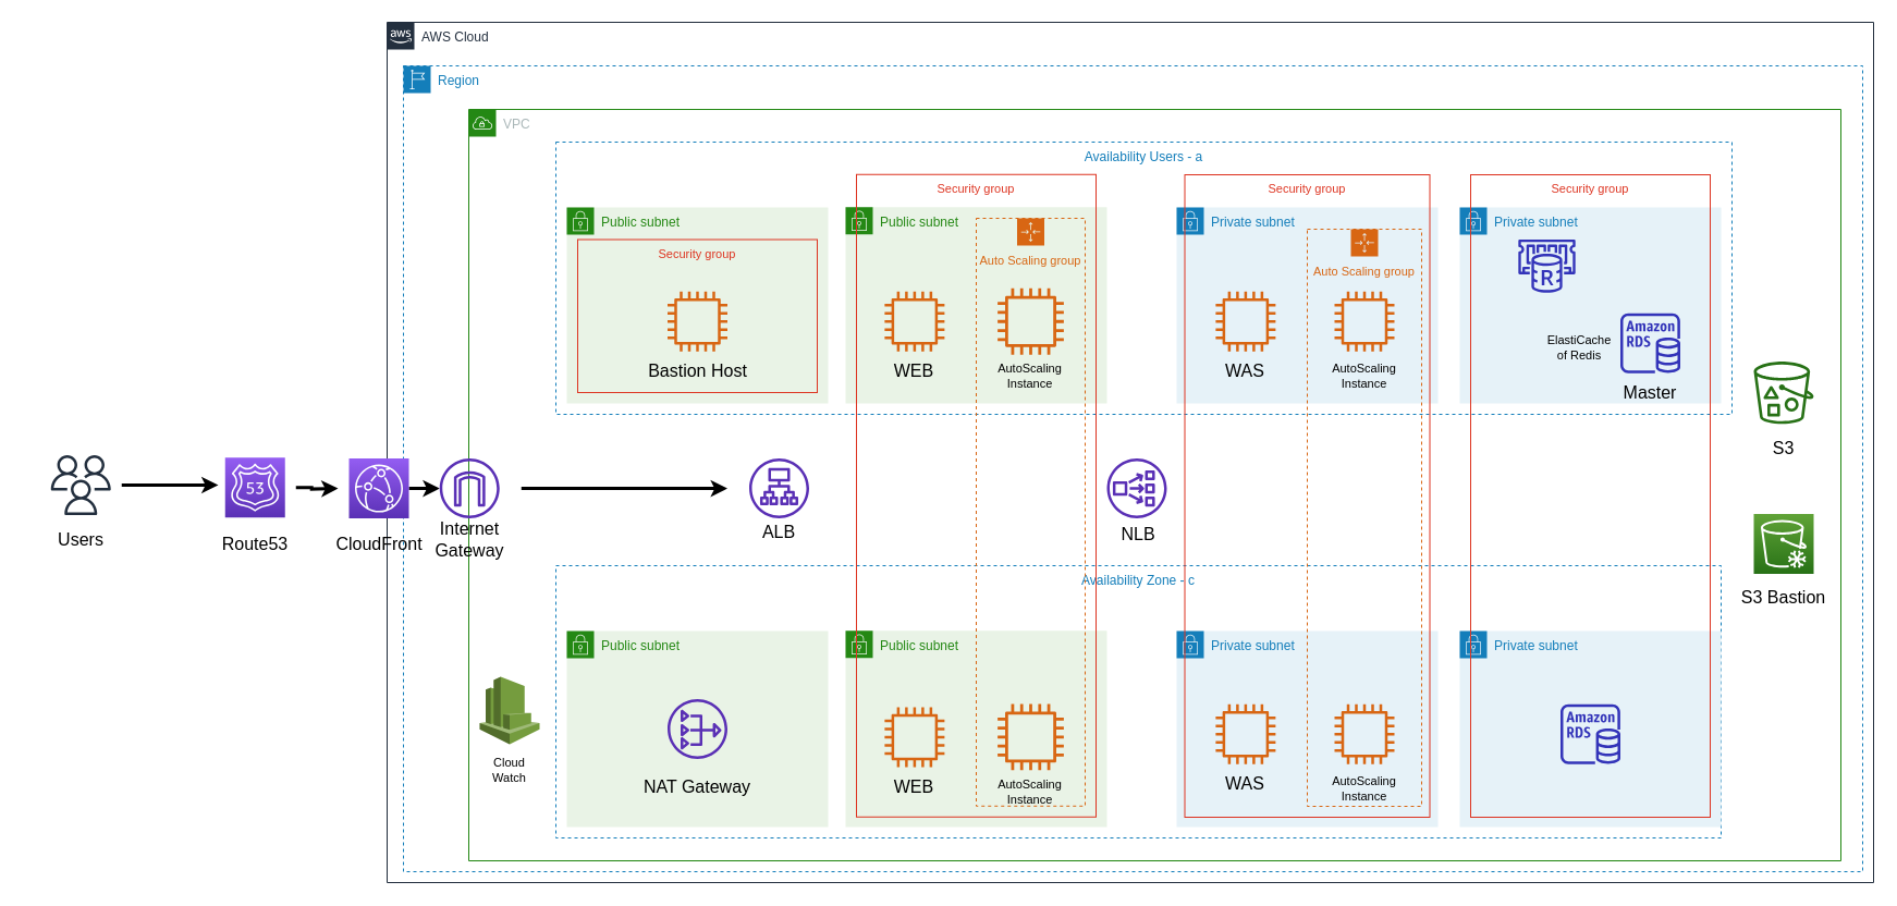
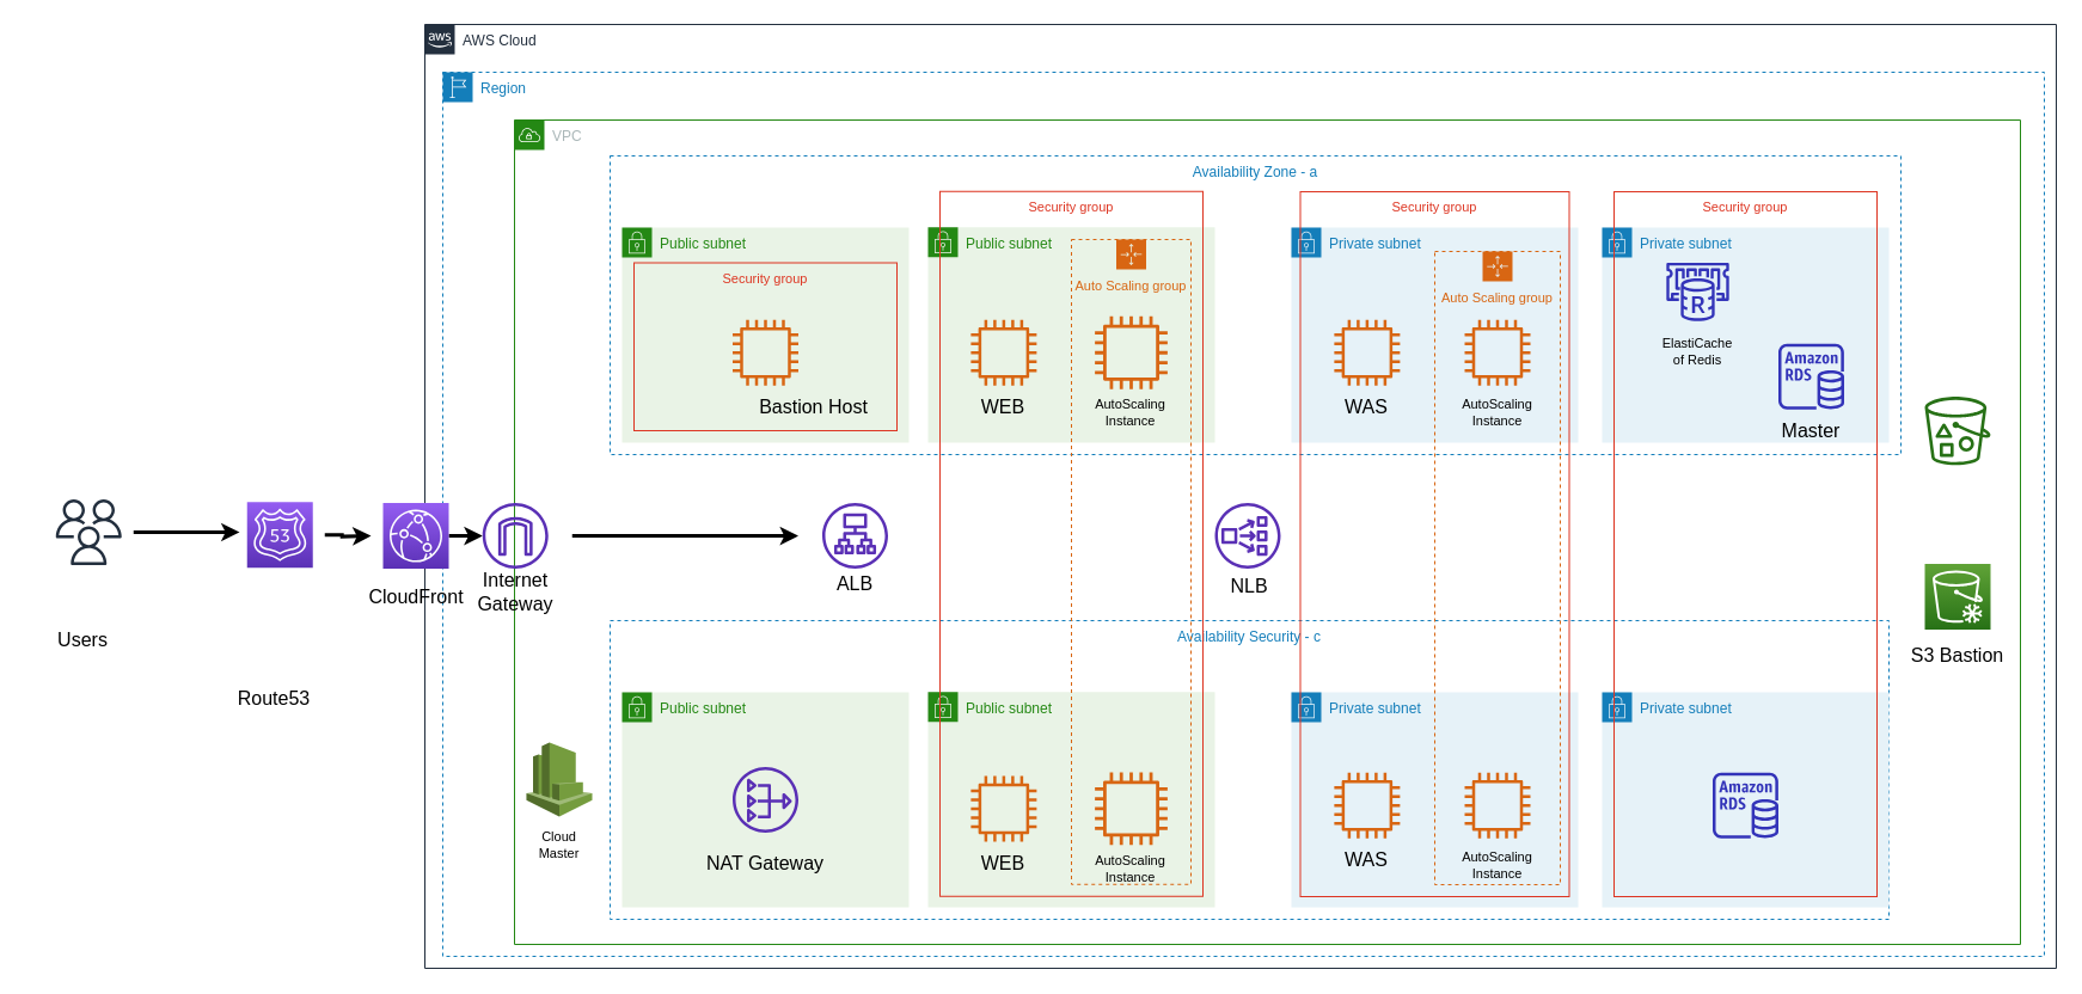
- <mxCell id="5" value="Availability Users - a" style="fillColor=none;strokeColor=#147EBA;dashed=1;verticalAlign=top;fontStyle=0;fontColor=#147EBA;" parent="1" vertex="1"><mxGeometry x="510" y="130" width="1080" height="250" as="geometry" /></mxCell>
+ <mxCell id="5" value="Availability Zone - a" style="fillColor=none;strokeColor=#147EBA;dashed=1;verticalAlign=top;fontStyle=0;fontColor=#147EBA;" parent="1" vertex="1"><mxGeometry x="510" y="130" width="1080" height="250" as="geometry" /></mxCell>
- <mxCell id="27" value="&lt;font style=&quot;font-size: 11px&quot;&gt;ElastiCache&lt;br&gt;of Redis&lt;br style=&quot;font-size: 11px&quot;&gt;&lt;/font&gt;" style="text;html=1;strokeColor=none;fillColor=none;align=center;verticalAlign=middle;whiteSpace=wrap;rounded=0;fontSize=11;spacingTop=0;" parent="1" vertex="1"><mxGeometry x="1420" y="303.82" width="60" height="30" as="geometry" /></mxCell>
+ <mxCell id="27" value="&lt;font style=&quot;font-size: 11px&quot;&gt;ElastiCache&lt;br&gt;of Redis&lt;br style=&quot;font-size: 11px&quot;&gt;&lt;/font&gt;" style="text;html=1;strokeColor=none;fillColor=none;align=center;verticalAlign=middle;whiteSpace=wrap;rounded=0;fontSize=11;spacingTop=0;" parent="1" vertex="1"><mxGeometry x="1390" y="278.82" width="60" height="30" as="geometry" /></mxCell>
- <mxCell id="16" value="&lt;font size=&quot;3&quot;&gt;Bastion Host&lt;/font&gt;" style="text;html=1;strokeColor=none;fillColor=none;align=center;verticalAlign=middle;whiteSpace=wrap;rounded=0;" parent="1" vertex="1"><mxGeometry x="592.5" y="330" width="95" height="20" as="geometry" /></mxCell>
+ <mxCell id="16" value="&lt;font size=&quot;3&quot;&gt;Bastion Host&lt;/font&gt;" style="text;html=1;strokeColor=none;fillColor=none;align=center;verticalAlign=middle;whiteSpace=wrap;rounded=0;" parent="1" vertex="1"><mxGeometry x="632.5" y="330" width="95" height="20" as="geometry" /></mxCell>
- <mxCell id="29" value="&lt;font size=&quot;3&quot;&gt;S3&lt;/font&gt;" style="text;html=1;strokeColor=none;fillColor=none;align=center;verticalAlign=middle;whiteSpace=wrap;rounded=0;" parent="1" vertex="1"><mxGeometry x="1590" y="400.6" width="95" height="20" as="geometry" /></mxCell>
- <mxCell id="56" value="&lt;font size=&quot;3&quot;&gt;Users&lt;br&gt;&lt;/font&gt;" style="text;html=1;strokeColor=none;fillColor=none;align=center;verticalAlign=middle;whiteSpace=wrap;rounded=0;" parent="1" vertex="1"><mxGeometry x="20" y="480" width="107.5" height="30" as="geometry" /></mxCell>
+ <mxCell id="56" value="&lt;font size=&quot;3&quot;&gt;Users&lt;br&gt;&lt;/font&gt;" style="text;html=1;strokeColor=none;fillColor=none;align=center;verticalAlign=middle;whiteSpace=wrap;rounded=0;" parent="1" vertex="1"><mxGeometry x="15" y="520" width="107.5" height="30" as="geometry" /></mxCell>
- <mxCell id="53" value="&lt;font size=&quot;3&quot;&gt;Route53&lt;br&gt;&lt;/font&gt;" style="text;html=1;strokeColor=none;fillColor=none;align=center;verticalAlign=middle;whiteSpace=wrap;rounded=0;" parent="1" vertex="1"><mxGeometry x="180" y="484.1" width="107.5" height="30" as="geometry" /></mxCell>
+ <mxCell id="53" value="&lt;font size=&quot;3&quot;&gt;Route53&lt;br&gt;&lt;/font&gt;" style="text;html=1;strokeColor=none;fillColor=none;align=center;verticalAlign=middle;whiteSpace=wrap;rounded=0;" parent="1" vertex="1"><mxGeometry x="175" y="569.1" width="107.5" height="30" as="geometry" /></mxCell>
- <mxCell id="6" value="Availability Zone - c" style="fillColor=none;strokeColor=#147EBA;dashed=1;verticalAlign=top;fontStyle=0;fontColor=#147EBA;" parent="1" vertex="1"><mxGeometry x="510" y="519" width="1070" height="250" as="geometry" /></mxCell>
+ <mxCell id="6" value="Availability Security - c" style="fillColor=none;strokeColor=#147EBA;dashed=1;verticalAlign=top;fontStyle=0;fontColor=#147EBA;" parent="1" vertex="1"><mxGeometry x="510" y="519" width="1070" height="250" as="geometry" /></mxCell>
- <mxCell id="30" value="&lt;font style=&quot;font-size: 11px;&quot;&gt;Cloud&lt;br style=&quot;font-size: 11px;&quot;&gt;Watch&lt;/font&gt;" style="text;html=1;strokeColor=none;fillColor=none;align=center;verticalAlign=middle;whiteSpace=wrap;rounded=0;fontSize=11;" parent="1" vertex="1"><mxGeometry x="420" y="696.88" width="95" height="20" as="geometry" /></mxCell>
+ <mxCell id="30" value="&lt;font style=&quot;font-size: 11px;&quot;&gt;Cloud&lt;br style=&quot;font-size: 11px;&quot;&gt;Master&lt;/font&gt;" style="text;html=1;strokeColor=none;fillColor=none;align=center;verticalAlign=middle;whiteSpace=wrap;rounded=0;fontSize=11;" parent="1" vertex="1"><mxGeometry x="420" y="696.88" width="95" height="20" as="geometry" /></mxCell>
